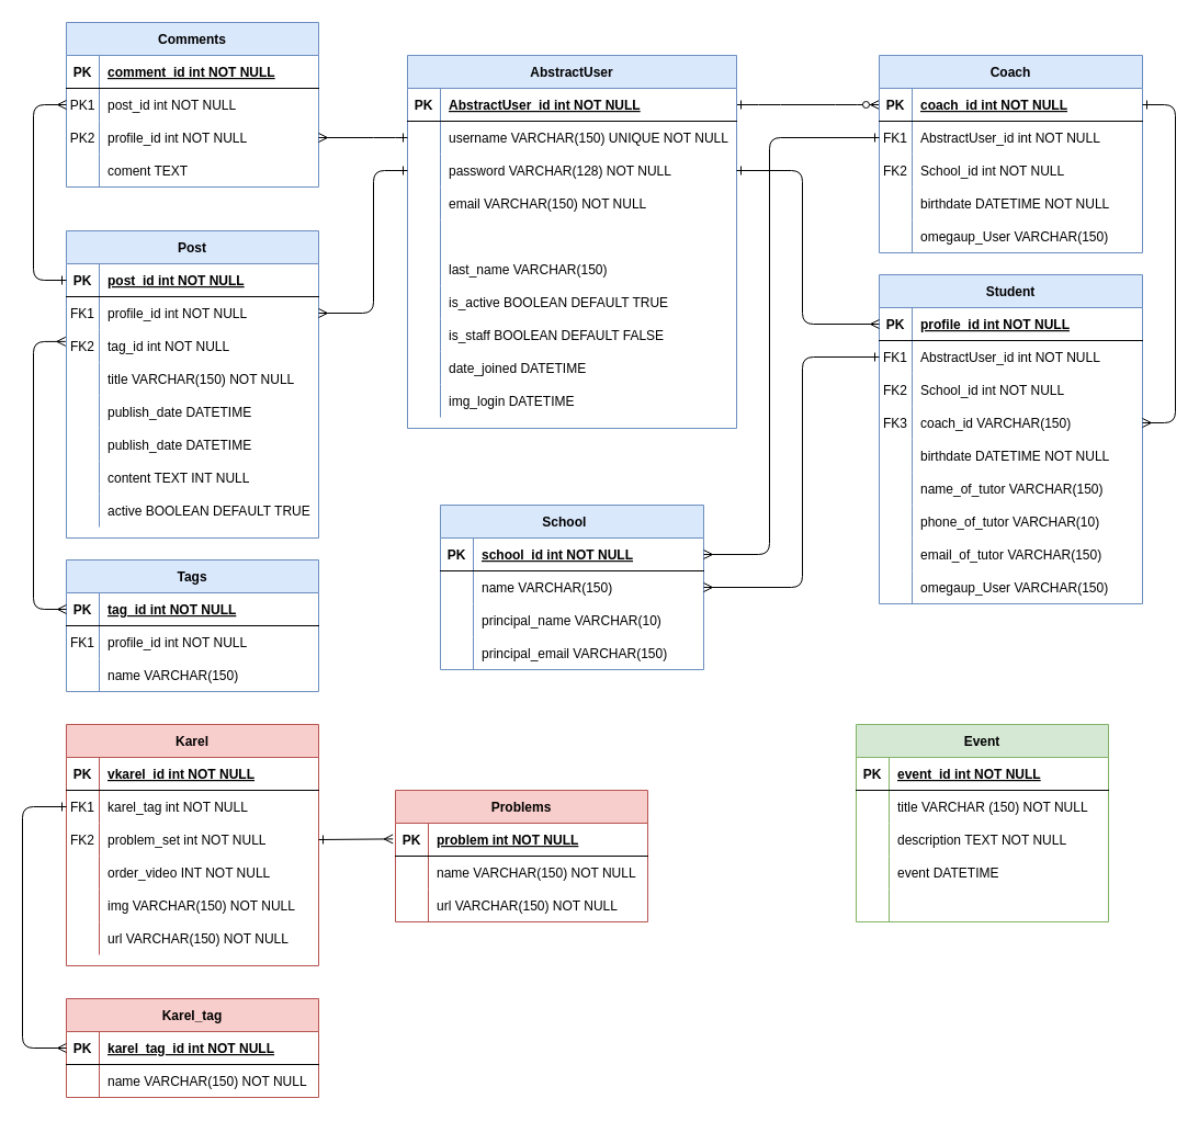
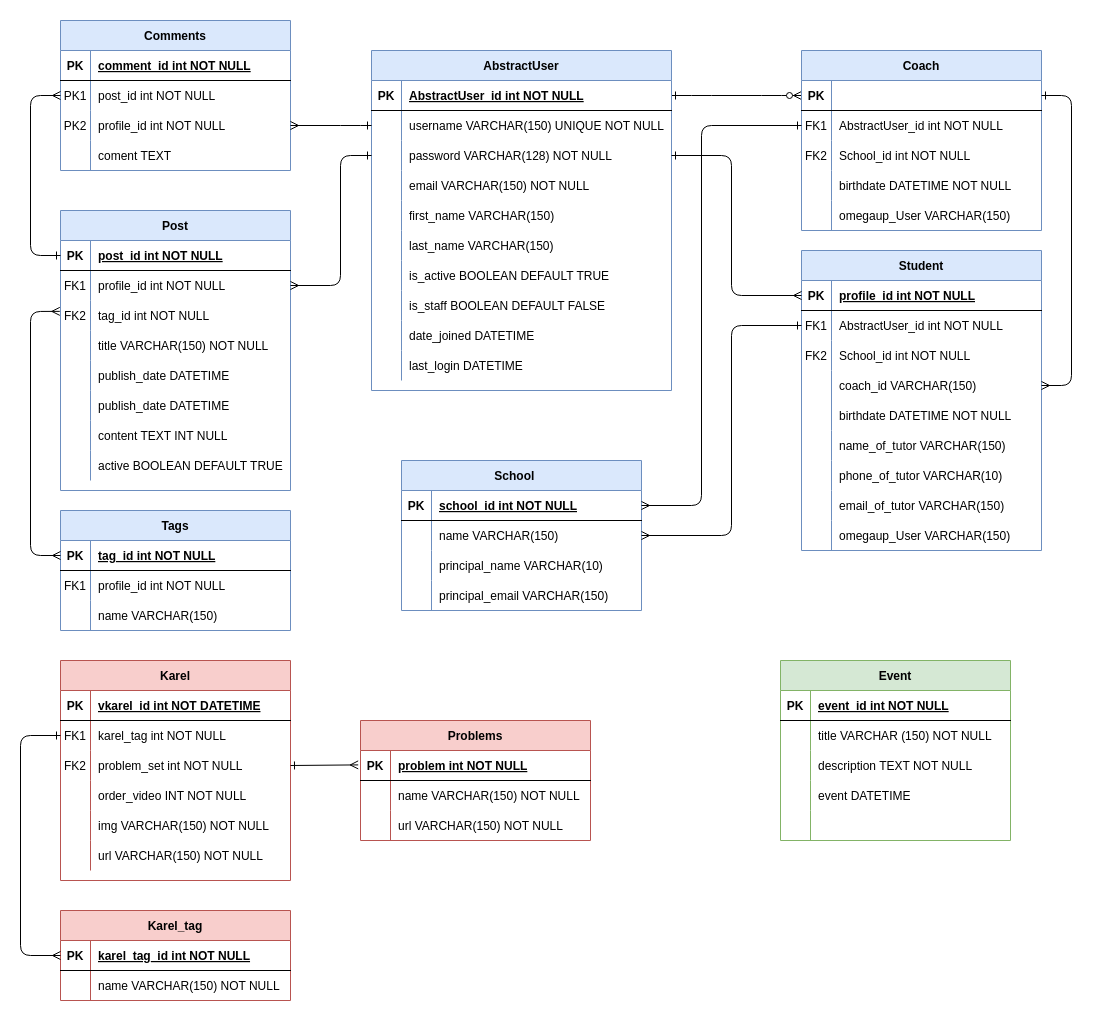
- <mxCell id="6" value="coach_id int NOT NULL " style="shape=partialRectangle;overflow=hidden;connectable=0;fillColor=none;top=0;left=0;bottom=0;right=0;align=left;spacingLeft=6;fontStyle=5;" parent="4" vertex="1"><mxGeometry x="30" width="210" height="30" as="geometry" /></mxCell>
+ <mxCell id="34" value="first_name VARCHAR(150)" style="shape=partialRectangle;overflow=hidden;connectable=0;fillColor=none;top=0;left=0;bottom=0;right=0;align=left;spacingLeft=6;" parent="32" vertex="1"><mxGeometry x="30" width="270" height="30" as="geometry" /></mxCell>
- <mxCell id="49" value="img_login DATETIME " style="shape=partialRectangle;overflow=hidden;connectable=0;fillColor=none;top=0;left=0;bottom=0;right=0;align=left;spacingLeft=6;" parent="47" vertex="1"><mxGeometry x="30" width="270" height="30" as="geometry" /></mxCell>
+ <mxCell id="49" value="last_login DATETIME " style="shape=partialRectangle;overflow=hidden;connectable=0;fillColor=none;top=0;left=0;bottom=0;right=0;align=left;spacingLeft=6;" parent="47" vertex="1"><mxGeometry x="30" width="270" height="30" as="geometry" /></mxCell>
- <mxCell id="179" value="FK3" style="shape=partialRectangle;overflow=hidden;connectable=0;fillColor=none;top=0;left=0;bottom=0;right=0;" parent="178" vertex="1"><mxGeometry width="30" height="30" as="geometry" /></mxCell>
- <mxCell id="117" value="vkarel_id int NOT NULL " style="shape=partialRectangle;overflow=hidden;connectable=0;fillColor=none;top=0;left=0;bottom=0;right=0;align=left;spacingLeft=6;fontStyle=5;" parent="115" vertex="1"><mxGeometry x="30" width="200" height="30" as="geometry" /></mxCell>
+ <mxCell id="117" value="vkarel_id int NOT DATETIME " style="shape=partialRectangle;overflow=hidden;connectable=0;fillColor=none;top=0;left=0;bottom=0;right=0;align=left;spacingLeft=6;fontStyle=5;" parent="115" vertex="1"><mxGeometry x="30" width="200" height="30" as="geometry" /></mxCell>
